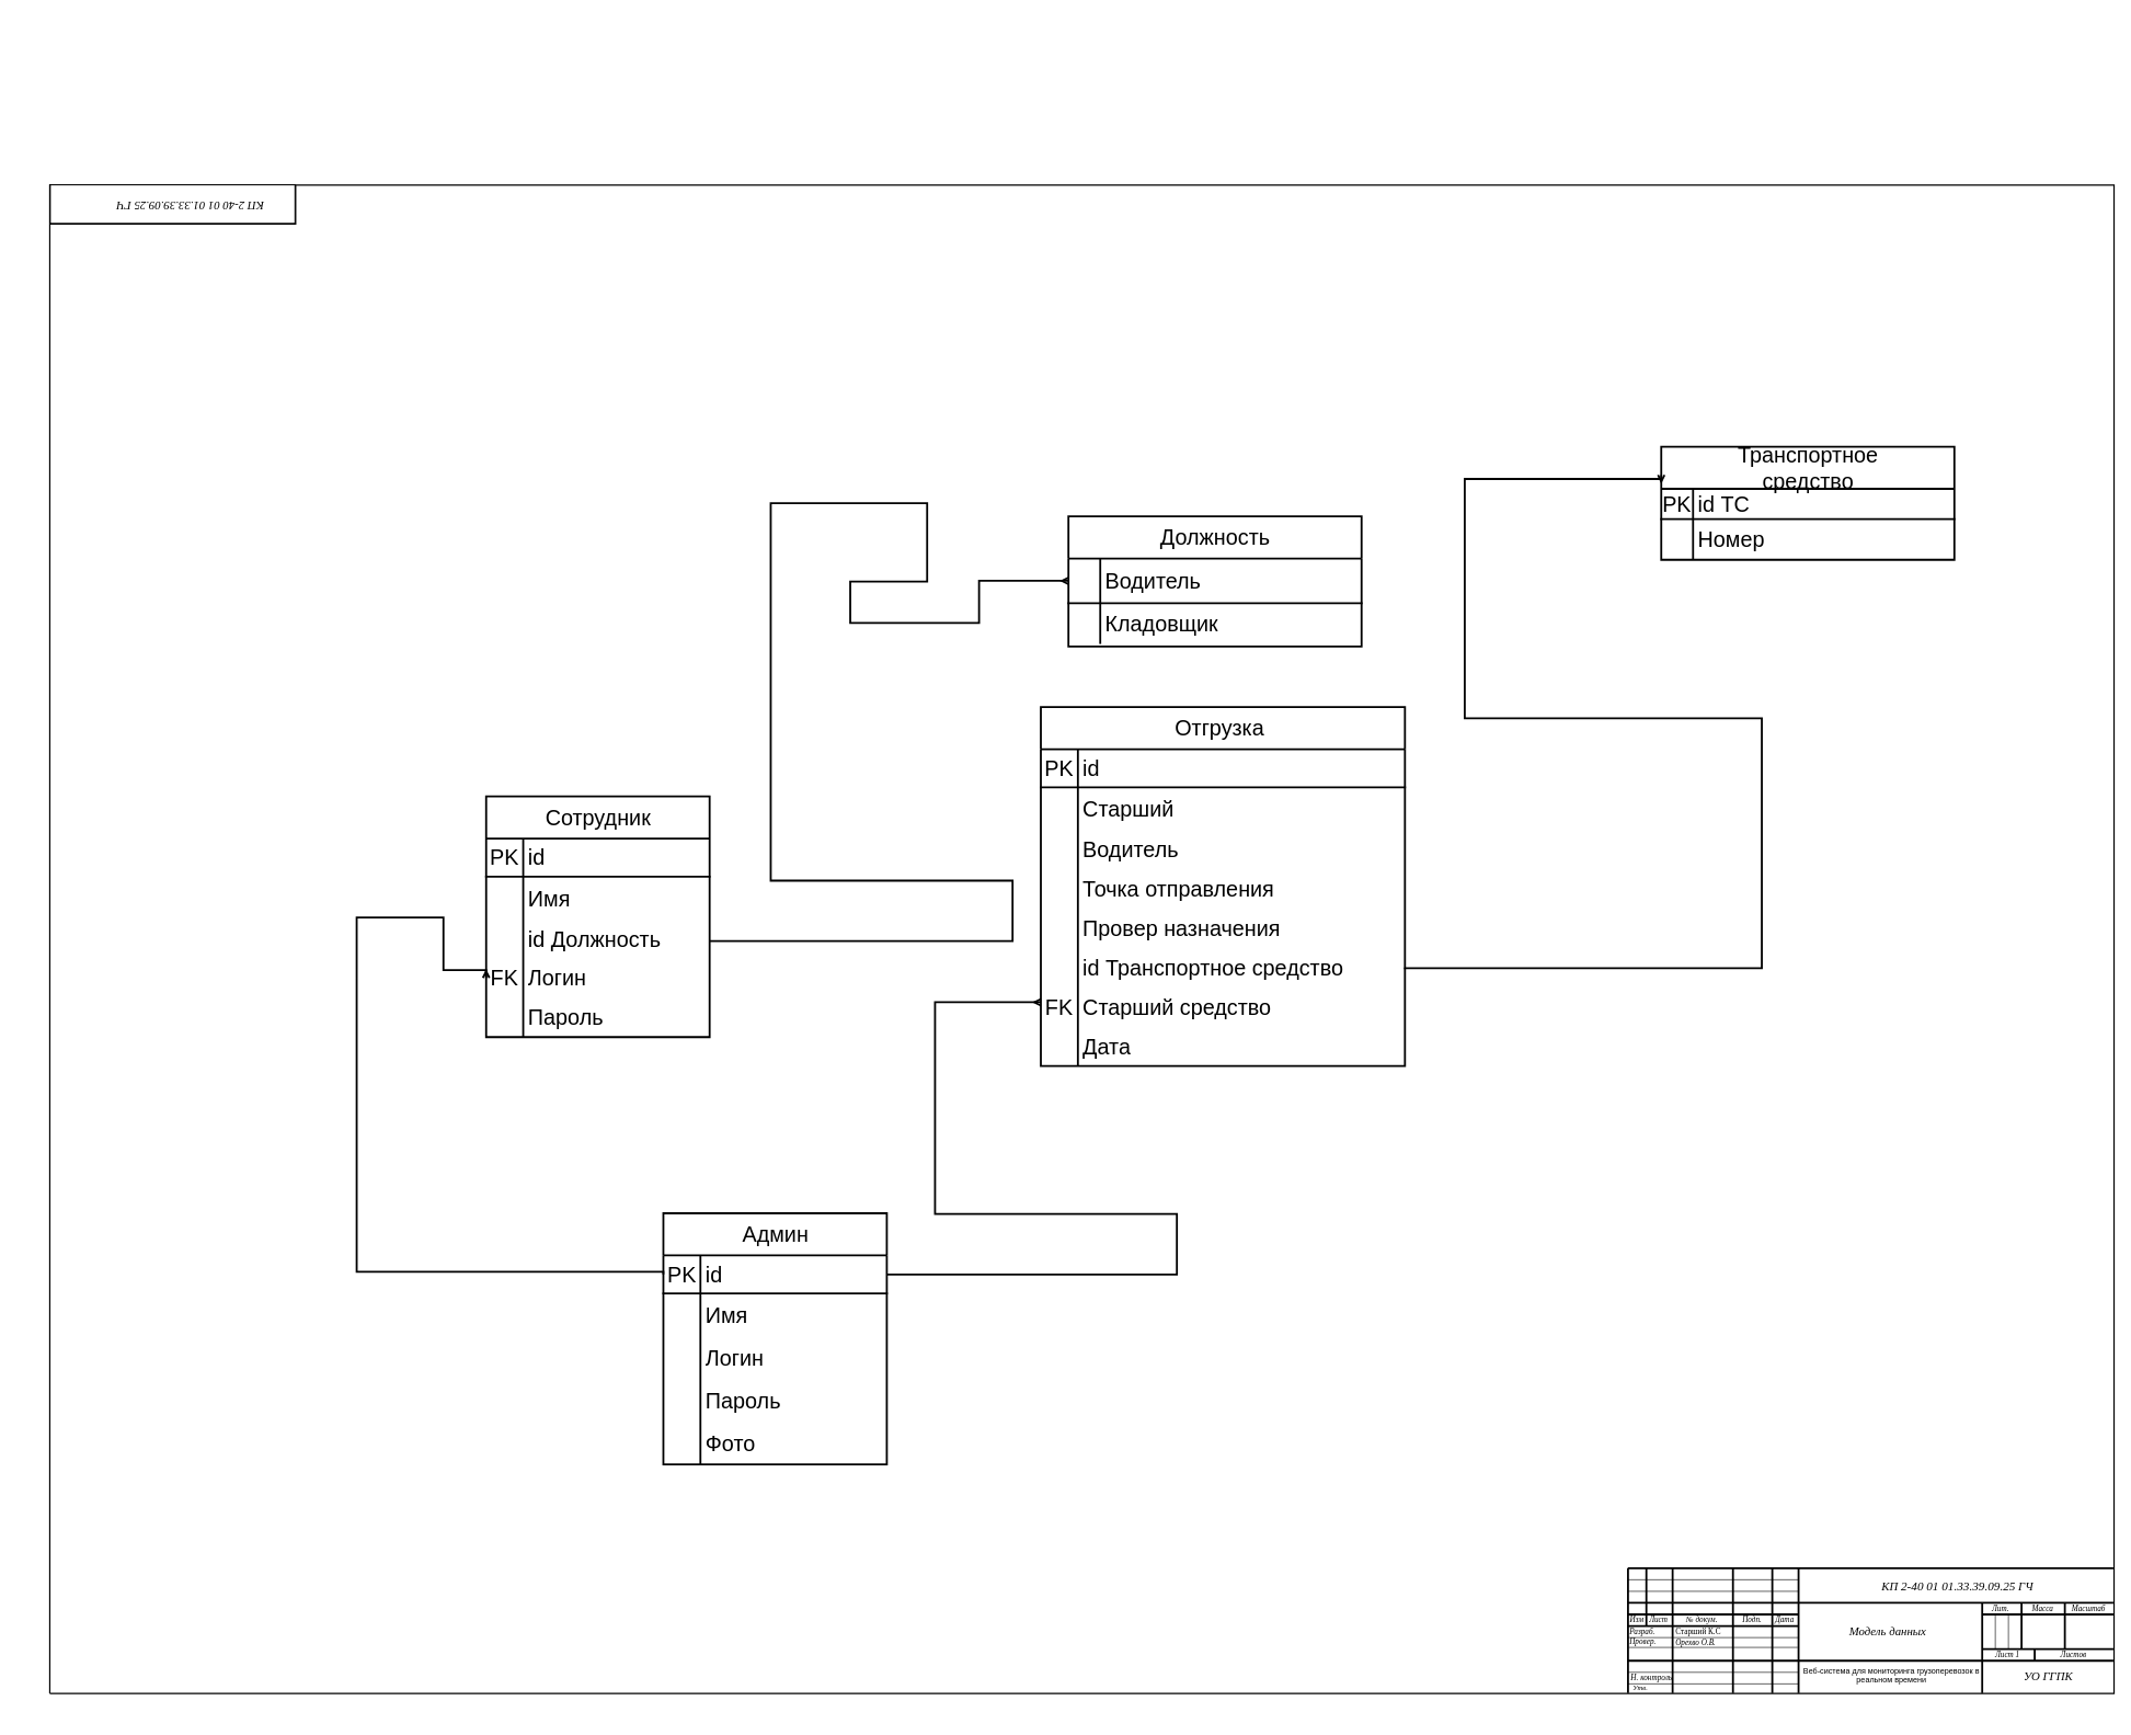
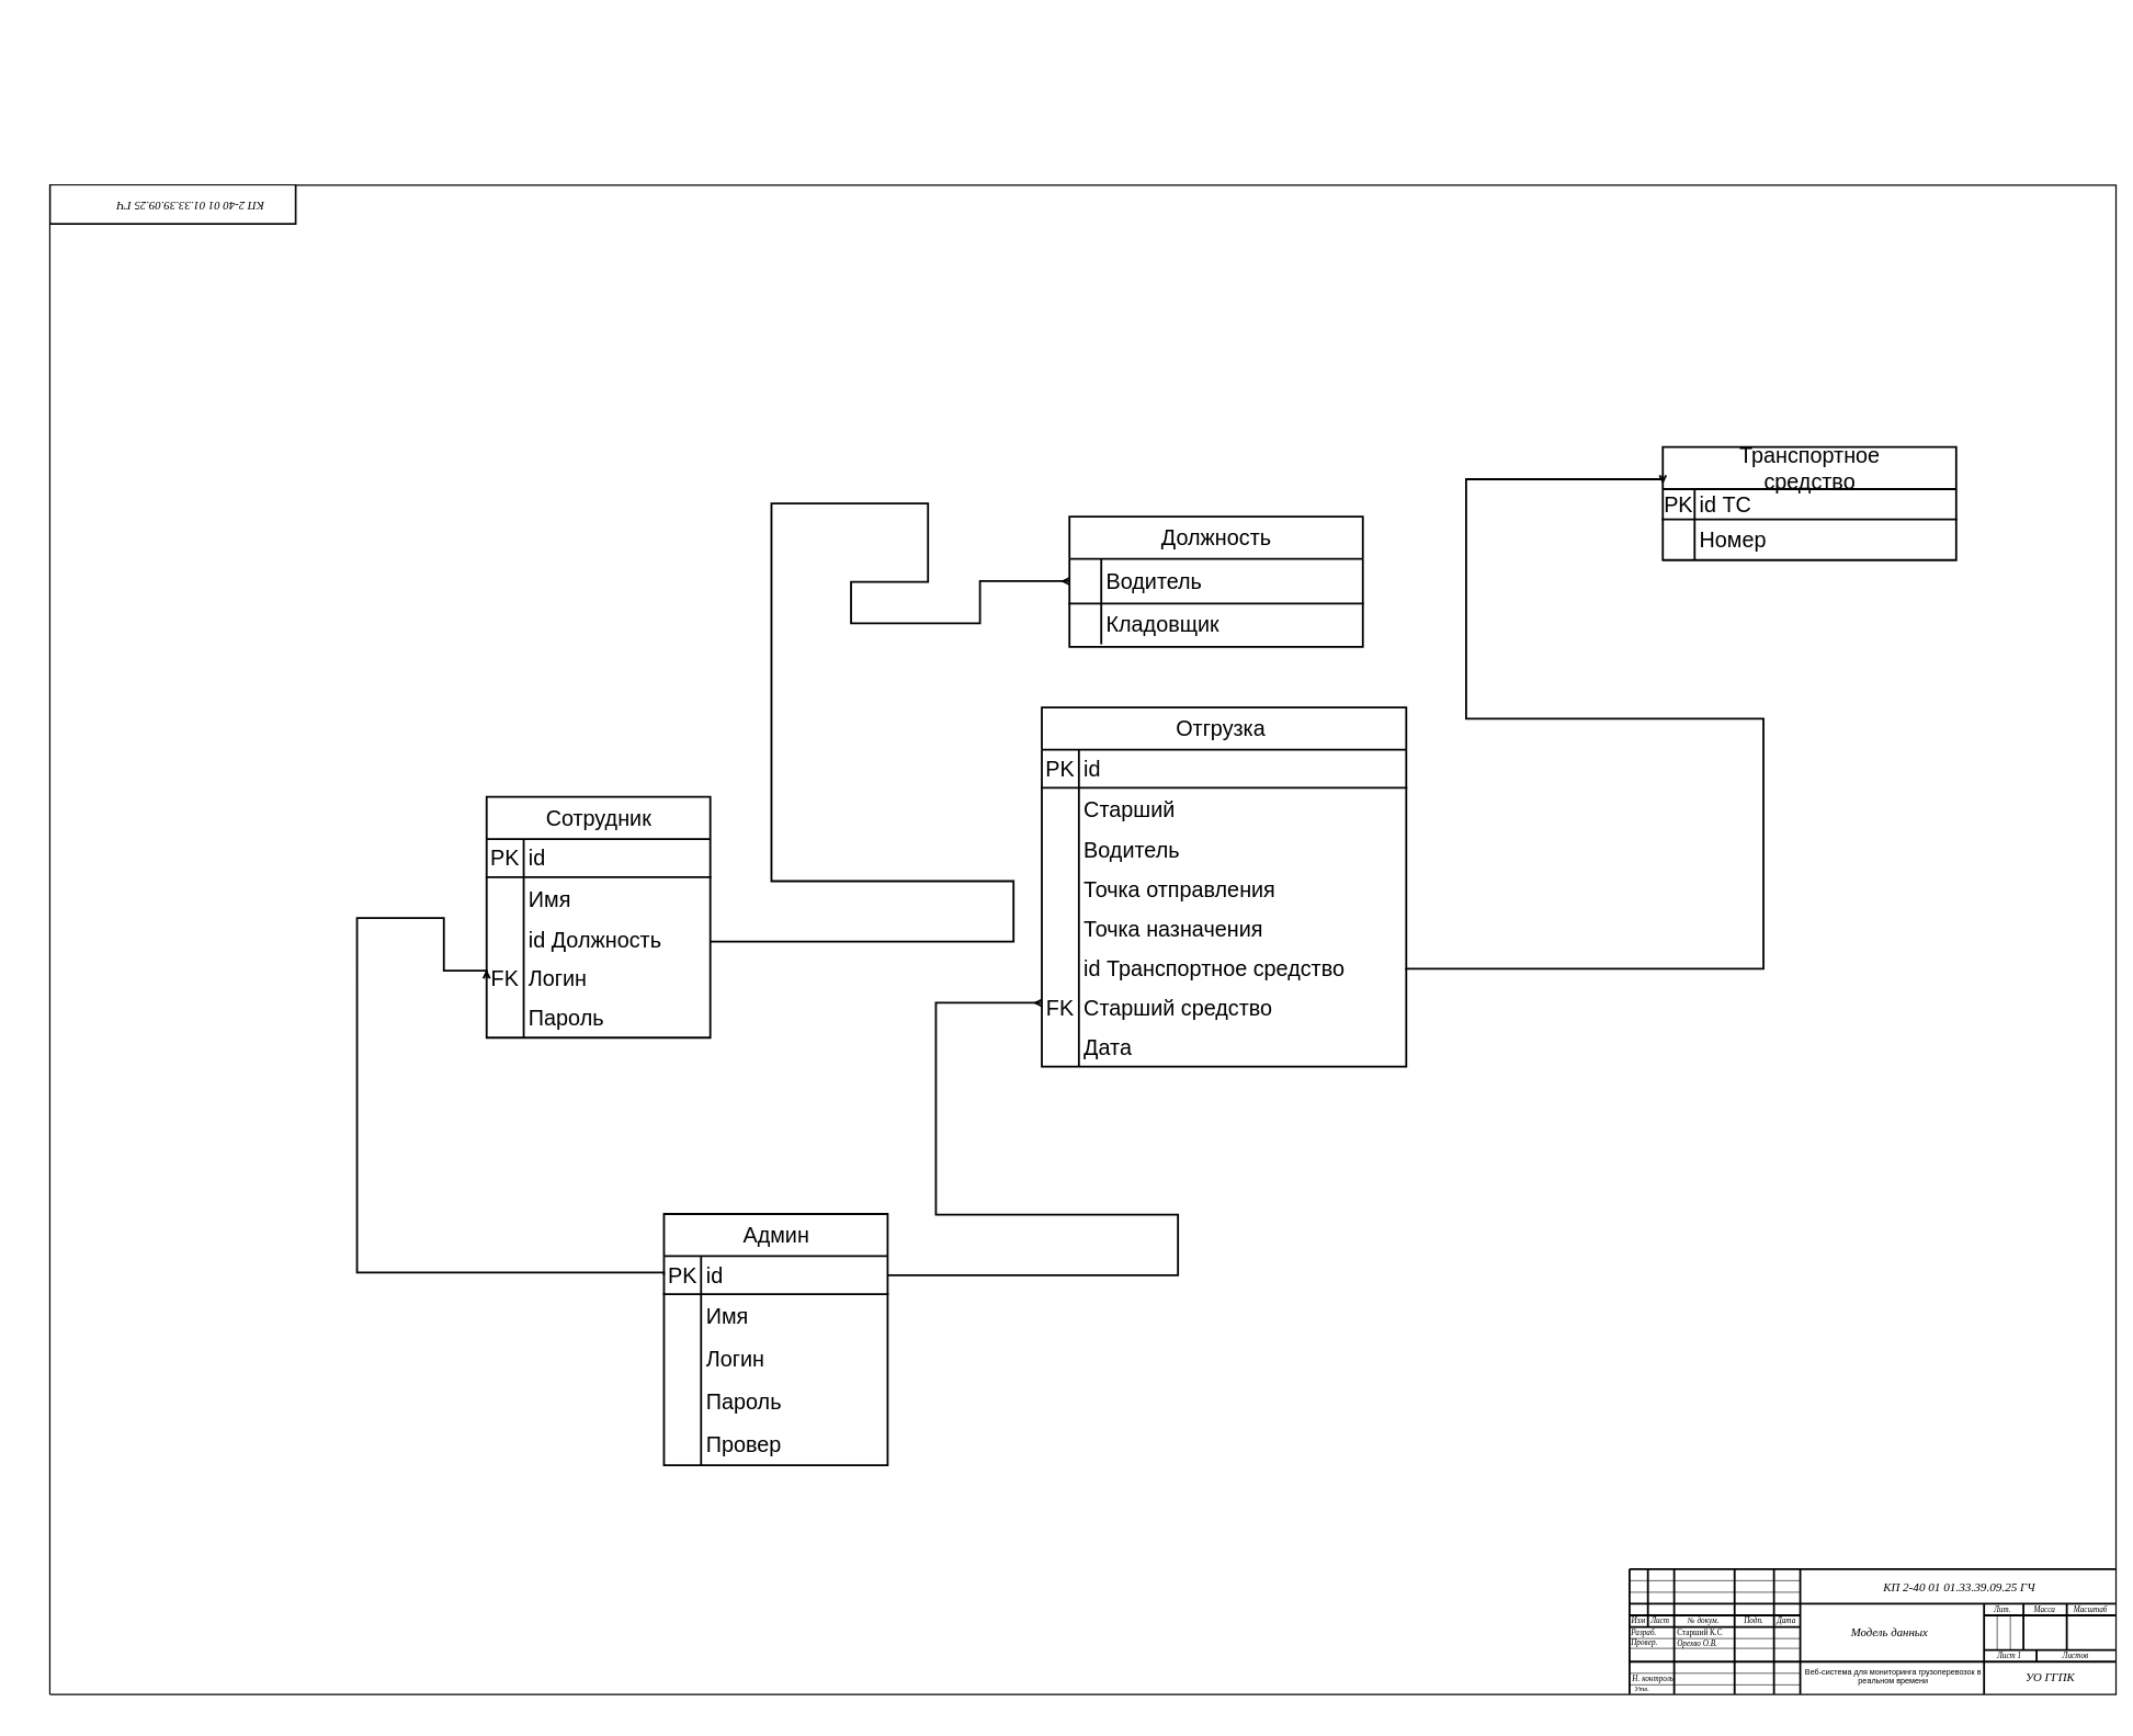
- <mxCell id="112" value="Провер назначения" style="shape=partialRectangle;connectable=0;fillColor=none;top=0;left=0;bottom=0;right=0;align=left;spacingLeft=6;overflow=hidden;whiteSpace=wrap;html=1;fontSize=33;spacingRight=0;spacing=2;strokeWidth=3;" vertex="1" parent="110"><mxGeometry x="56.375" width="497.625" height="60" as="geometry"><mxRectangle width="497.625" height="60" as="alternateBounds" /></mxGeometry></mxCell>
+ <mxCell id="112" value="Точка назначения" style="shape=partialRectangle;connectable=0;fillColor=none;top=0;left=0;bottom=0;right=0;align=left;spacingLeft=6;overflow=hidden;whiteSpace=wrap;html=1;fontSize=33;spacingRight=0;spacing=2;strokeWidth=3;" vertex="1" parent="110"><mxGeometry x="56.375" width="497.625" height="60" as="geometry"><mxRectangle width="497.625" height="60" as="alternateBounds" /></mxGeometry></mxCell>
- <mxCell id="78" value="Фото&amp;nbsp;" style="shape=partialRectangle;connectable=0;fillColor=none;top=0;left=0;bottom=0;right=0;align=left;spacingLeft=6;overflow=hidden;whiteSpace=wrap;html=1;fontSize=33;spacingRight=0;spacing=2;strokeWidth=3;" vertex="1" parent="76"><mxGeometry x="56.375" width="283.625" height="65" as="geometry"><mxRectangle width="283.625" height="65" as="alternateBounds" /></mxGeometry></mxCell>
+ <mxCell id="78" value="Провер&amp;nbsp;" style="shape=partialRectangle;connectable=0;fillColor=none;top=0;left=0;bottom=0;right=0;align=left;spacingLeft=6;overflow=hidden;whiteSpace=wrap;html=1;fontSize=33;spacingRight=0;spacing=2;strokeWidth=3;" vertex="1" parent="76"><mxGeometry x="56.375" width="283.625" height="65" as="geometry"><mxRectangle width="283.625" height="65" as="alternateBounds" /></mxGeometry></mxCell>
